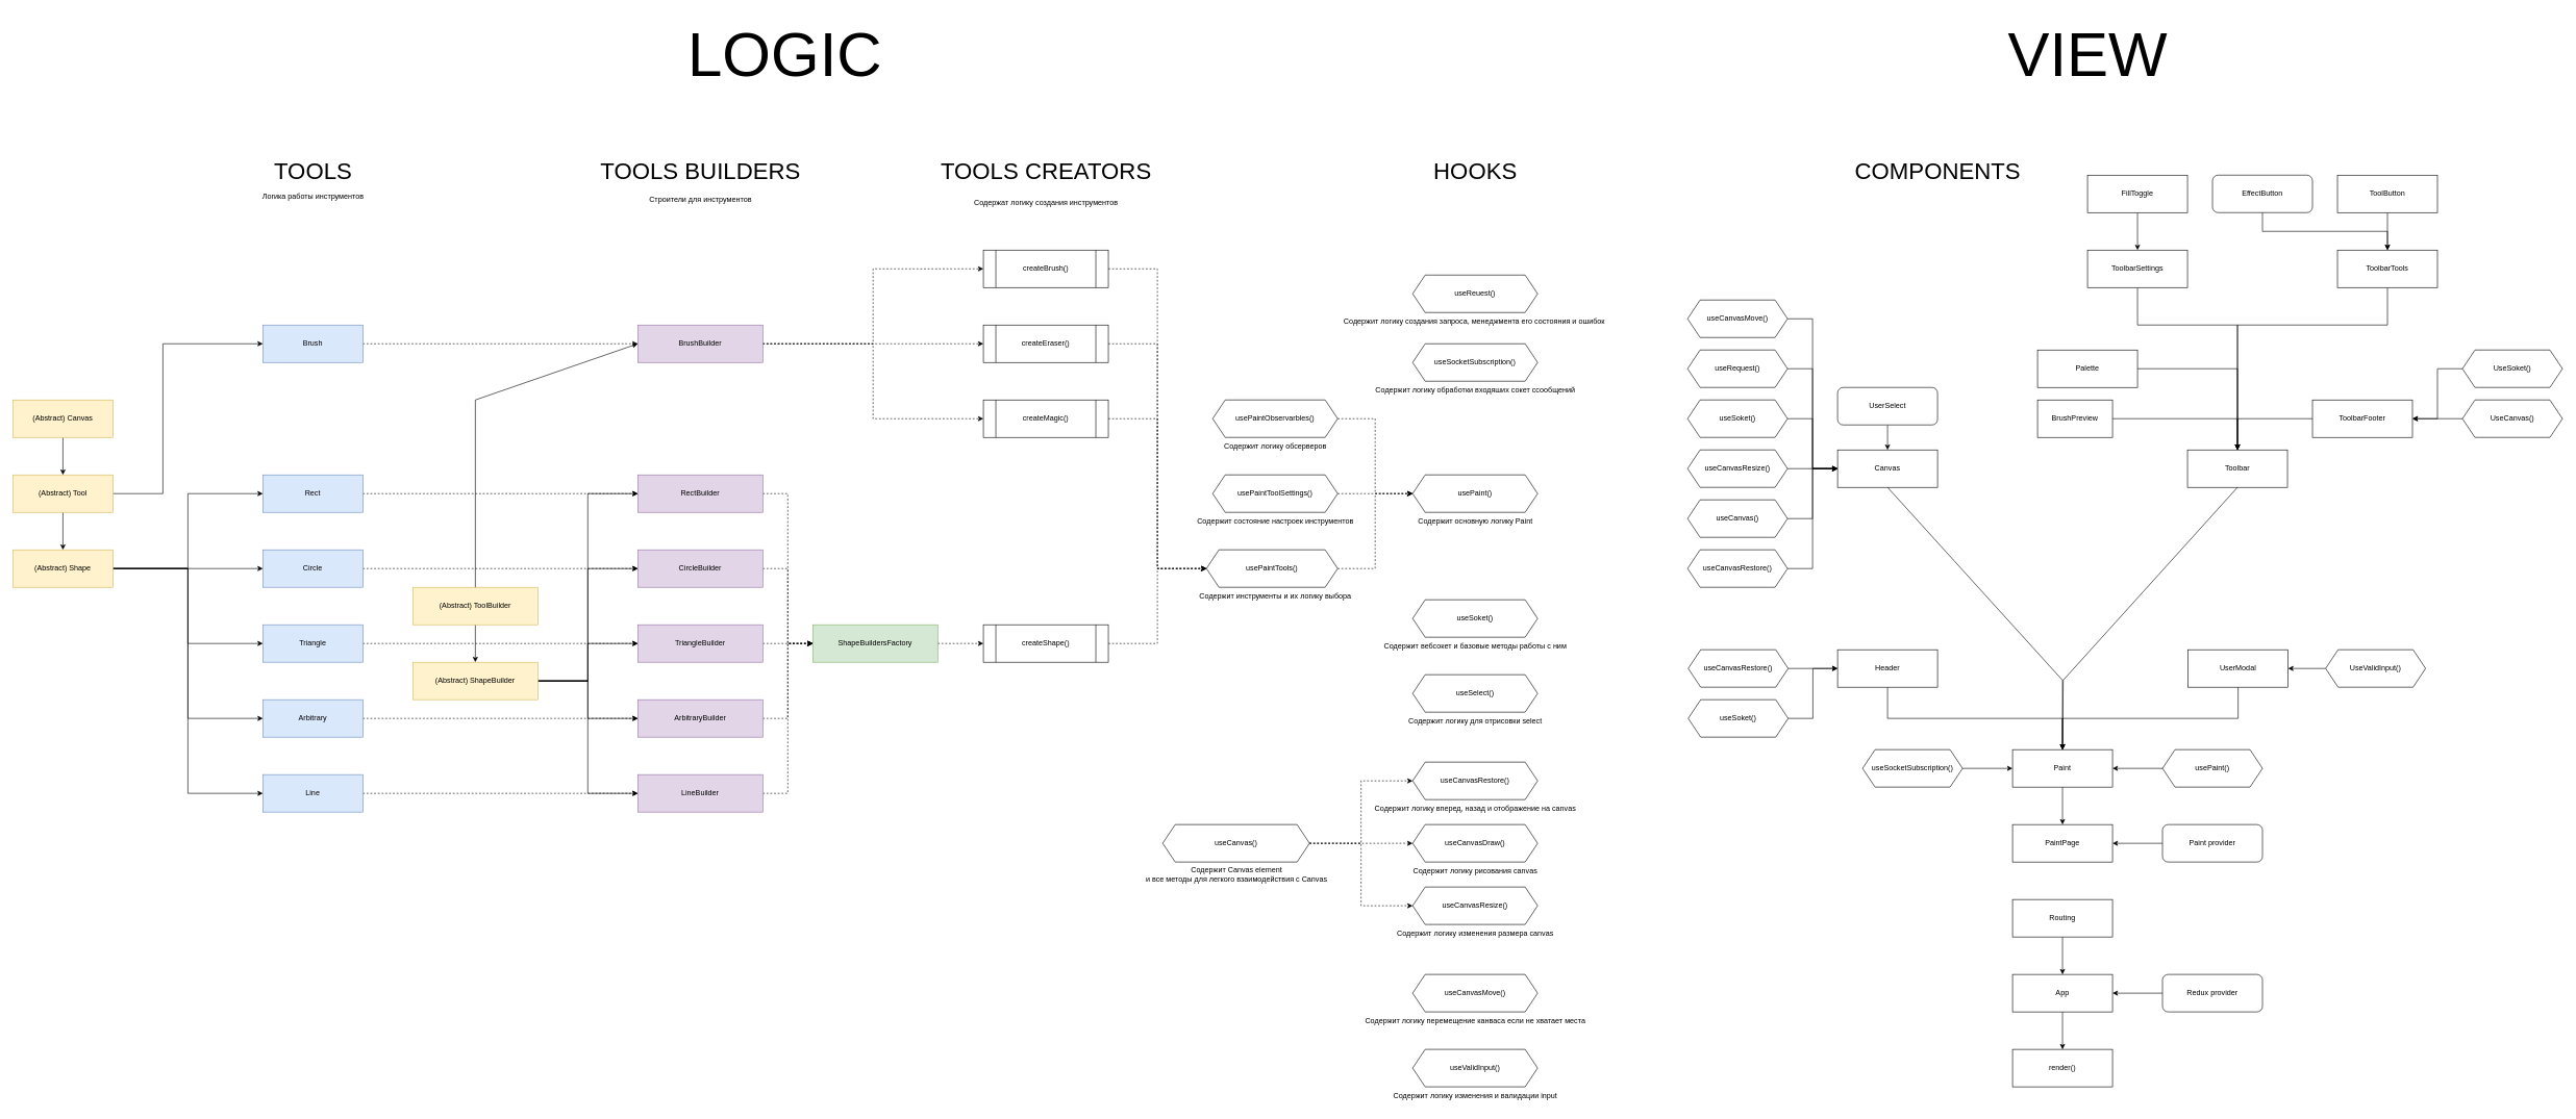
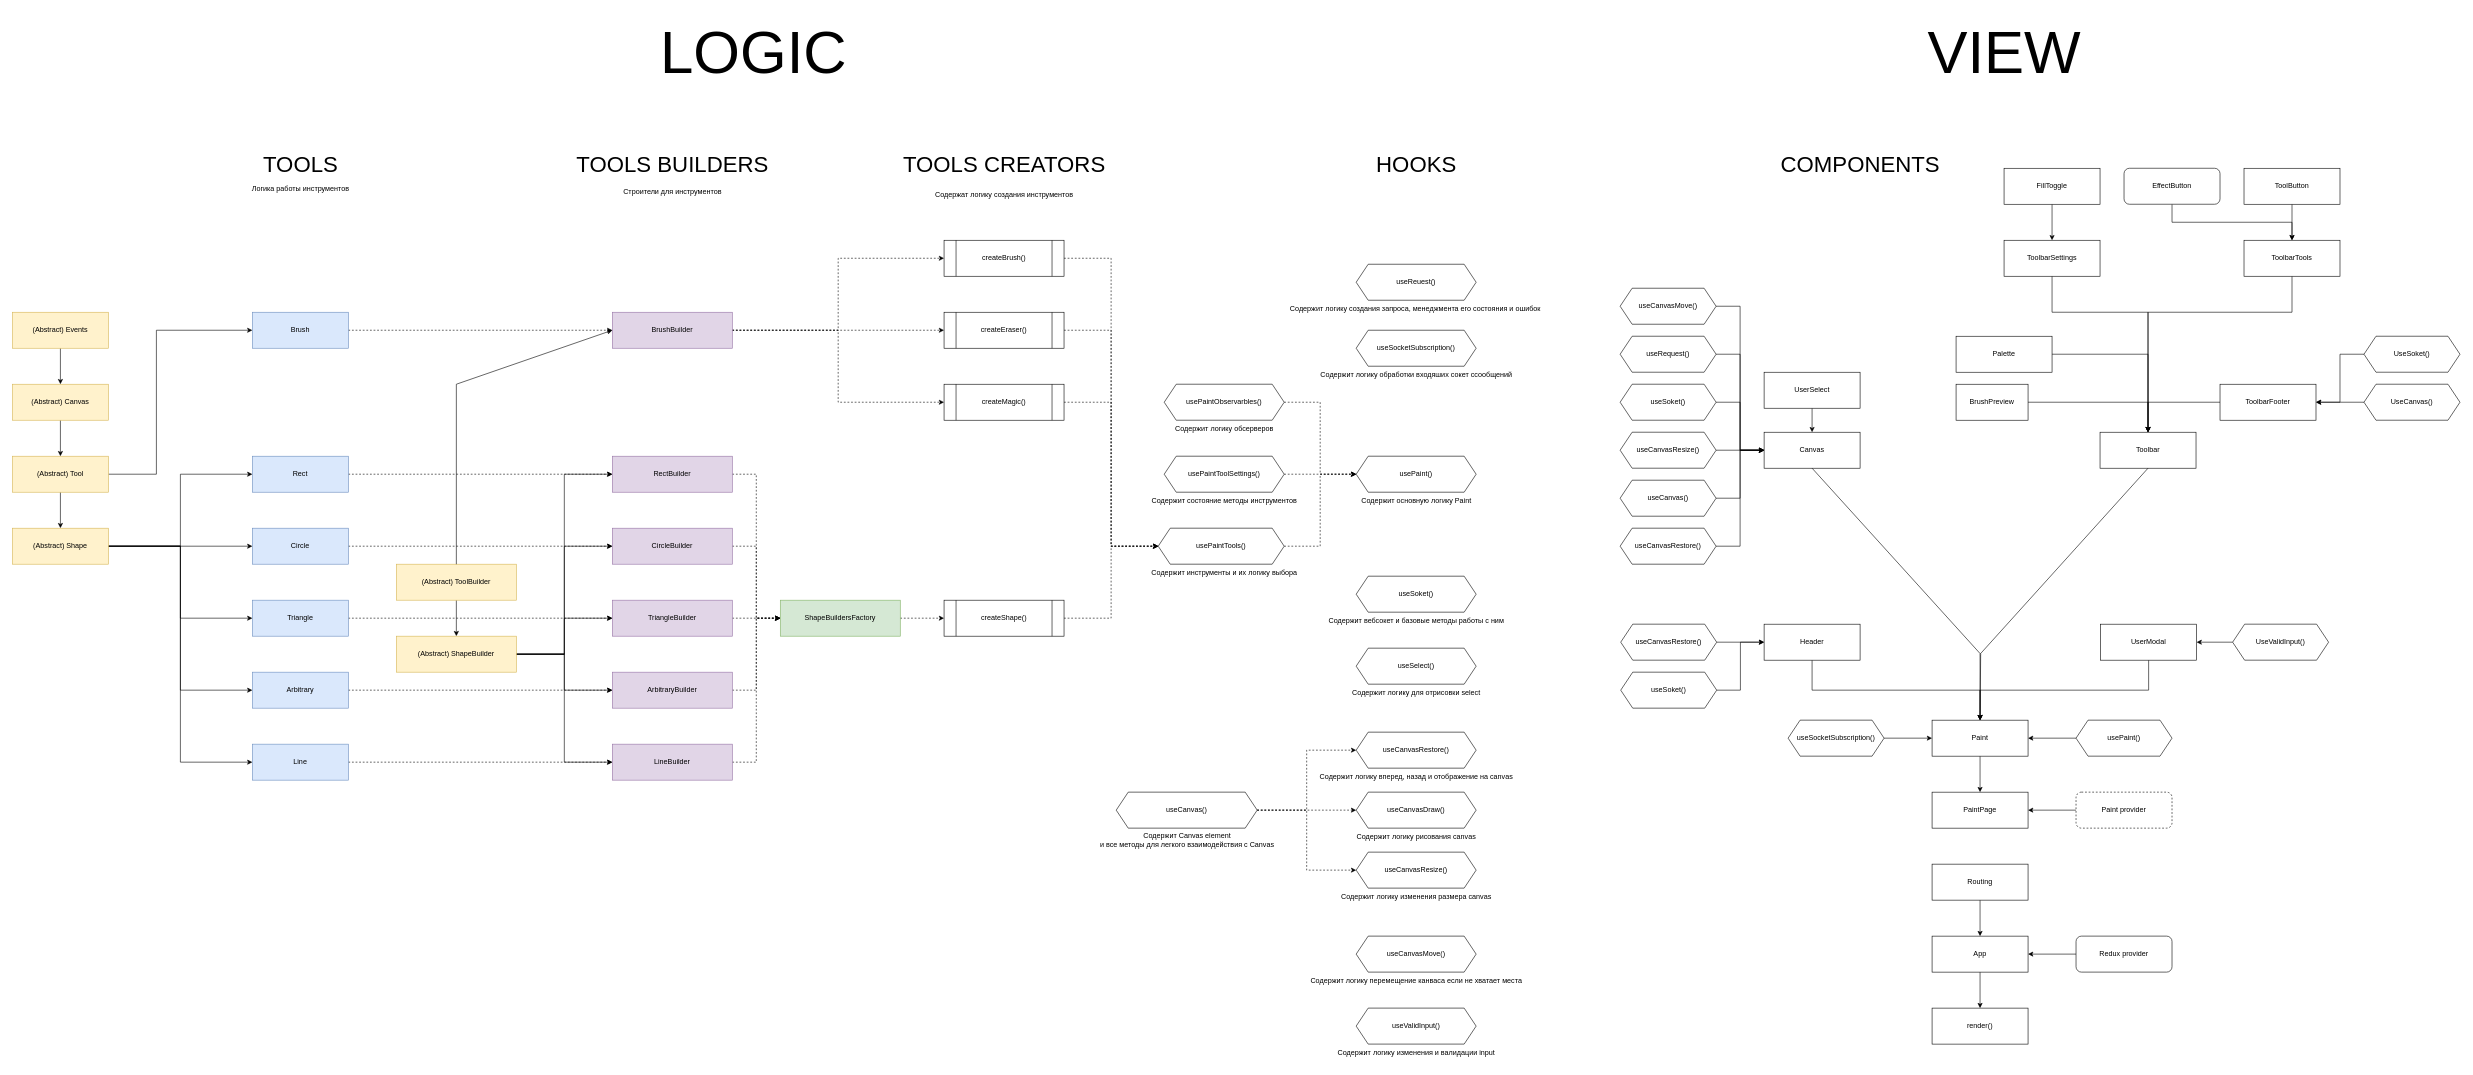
+ <mxCell id="109" value="(Abstract) Events" style="rounded=0;whiteSpace=wrap;html=1;fillColor=#fff2cc;strokeColor=#d6b656;" parent="1" vertex="1"><mxGeometry x="20" y="520" width="160" height="60" as="geometry" /></mxCell>
+ <mxCell id="108" style="edgeStyle=orthogonalEdgeStyle;rounded=0;orthogonalLoop=1;jettySize=auto;html=1;entryX=0.5;entryY=0;entryDx=0;entryDy=0;" parent="1" source="109" target="107" edge="1"><mxGeometry relative="1" as="geometry" /></mxCell>
- <mxCell id="142" value="UserSelect" style="whiteSpace=wrap;html=1;rounded=1;" parent="1" vertex="1"><mxGeometry x="2940" y="620" width="160" height="60" as="geometry" /></mxCell>
+ <mxCell id="142" value="UserSelect" style="rounded=0;whiteSpace=wrap;html=1;" parent="1" vertex="1"><mxGeometry x="2940" y="620" width="160" height="60" as="geometry" /></mxCell>
- <mxCell id="57" value="Содержит состояние настроек инструментов" style="text;html=1;align=center;verticalAlign=middle;resizable=0;points=[];autosize=1;strokeColor=none;fillColor=none;" parent="1" vertex="1"><mxGeometry x="1905" y="820" width="270" height="30" as="geometry" /></mxCell>
+ <mxCell id="57" value="Содержит состояние методы инструментов" style="text;html=1;align=center;verticalAlign=middle;resizable=0;points=[];autosize=1;strokeColor=none;fillColor=none;" parent="1" vertex="1"><mxGeometry x="1905" y="820" width="270" height="30" as="geometry" /></mxCell>
- <mxCell id="13" value="Paint provider" style="rounded=1;whiteSpace=wrap;html=1;" parent="1" vertex="1"><mxGeometry x="3460" y="1320" width="160" height="60" as="geometry" /></mxCell>
+ <mxCell id="13" value="Paint provider" style="rounded=1;whiteSpace=wrap;html=1;dashed=1;" parent="1" vertex="1"><mxGeometry x="3460" y="1320" width="160" height="60" as="geometry" /></mxCell>
